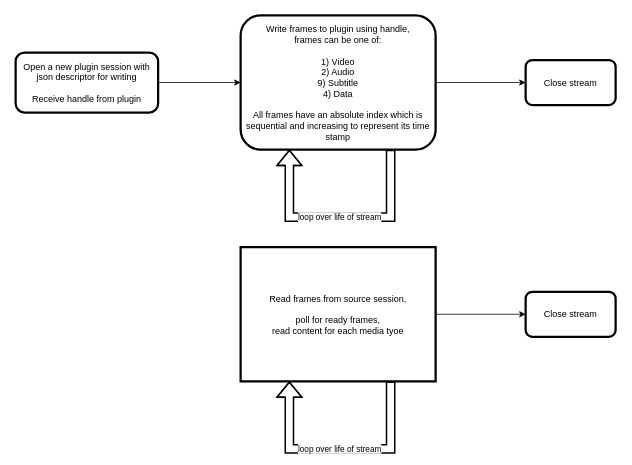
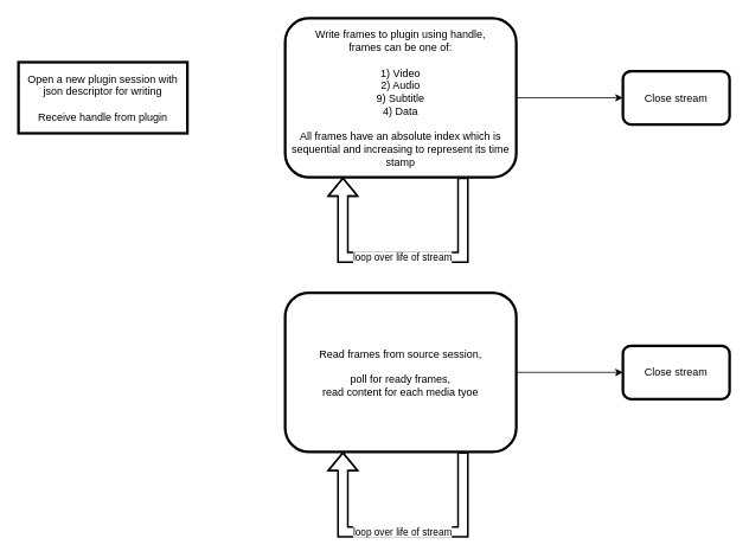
- <mxCell id="3" value="Open a new plugin session with json descriptor for writing&lt;br&gt;&lt;br&gt;Receive handle from plugin" style="rounded=1;whiteSpace=wrap;html=1;strokeWidth=3;" parent="1" vertex="1"><mxGeometry x="20" y="69.5" width="190" height="80" as="geometry" /></mxCell>
+ <mxCell id="3" value="Open a new plugin session with json descriptor for writing&lt;br&gt;&lt;br&gt;Receive handle from plugin" style="whiteSpace=wrap;html=1;strokeWidth=3;rounded=0;" parent="1" vertex="1"><mxGeometry x="20" y="69.5" width="190" height="80" as="geometry" /></mxCell>
- <mxCell id="2" style="edgeStyle=orthogonalEdgeStyle;rounded=0;orthogonalLoop=1;jettySize=auto;html=1;entryX=0;entryY=0.5;entryDx=0;entryDy=0;" parent="1" source="3" target="5" edge="1"><mxGeometry relative="1" as="geometry" /></mxCell>
- <mxCell id="9" value="Read frames from source session, &lt;br&gt;&lt;br&gt;poll for ready frames, &lt;br&gt;read content for each media tyoe&lt;br&gt;" style="whiteSpace=wrap;html=1;strokeWidth=3;rounded=0;" parent="1" vertex="1"><mxGeometry x="320" y="329" width="260" height="179" as="geometry" /></mxCell>
+ <mxCell id="9" value="Read frames from source session, &lt;br&gt;&lt;br&gt;poll for ready frames, &lt;br&gt;read content for each media tyoe&lt;br&gt;" style="rounded=1;whiteSpace=wrap;html=1;strokeWidth=3;" parent="1" vertex="1"><mxGeometry x="320" y="329" width="260" height="179" as="geometry" /></mxCell>
